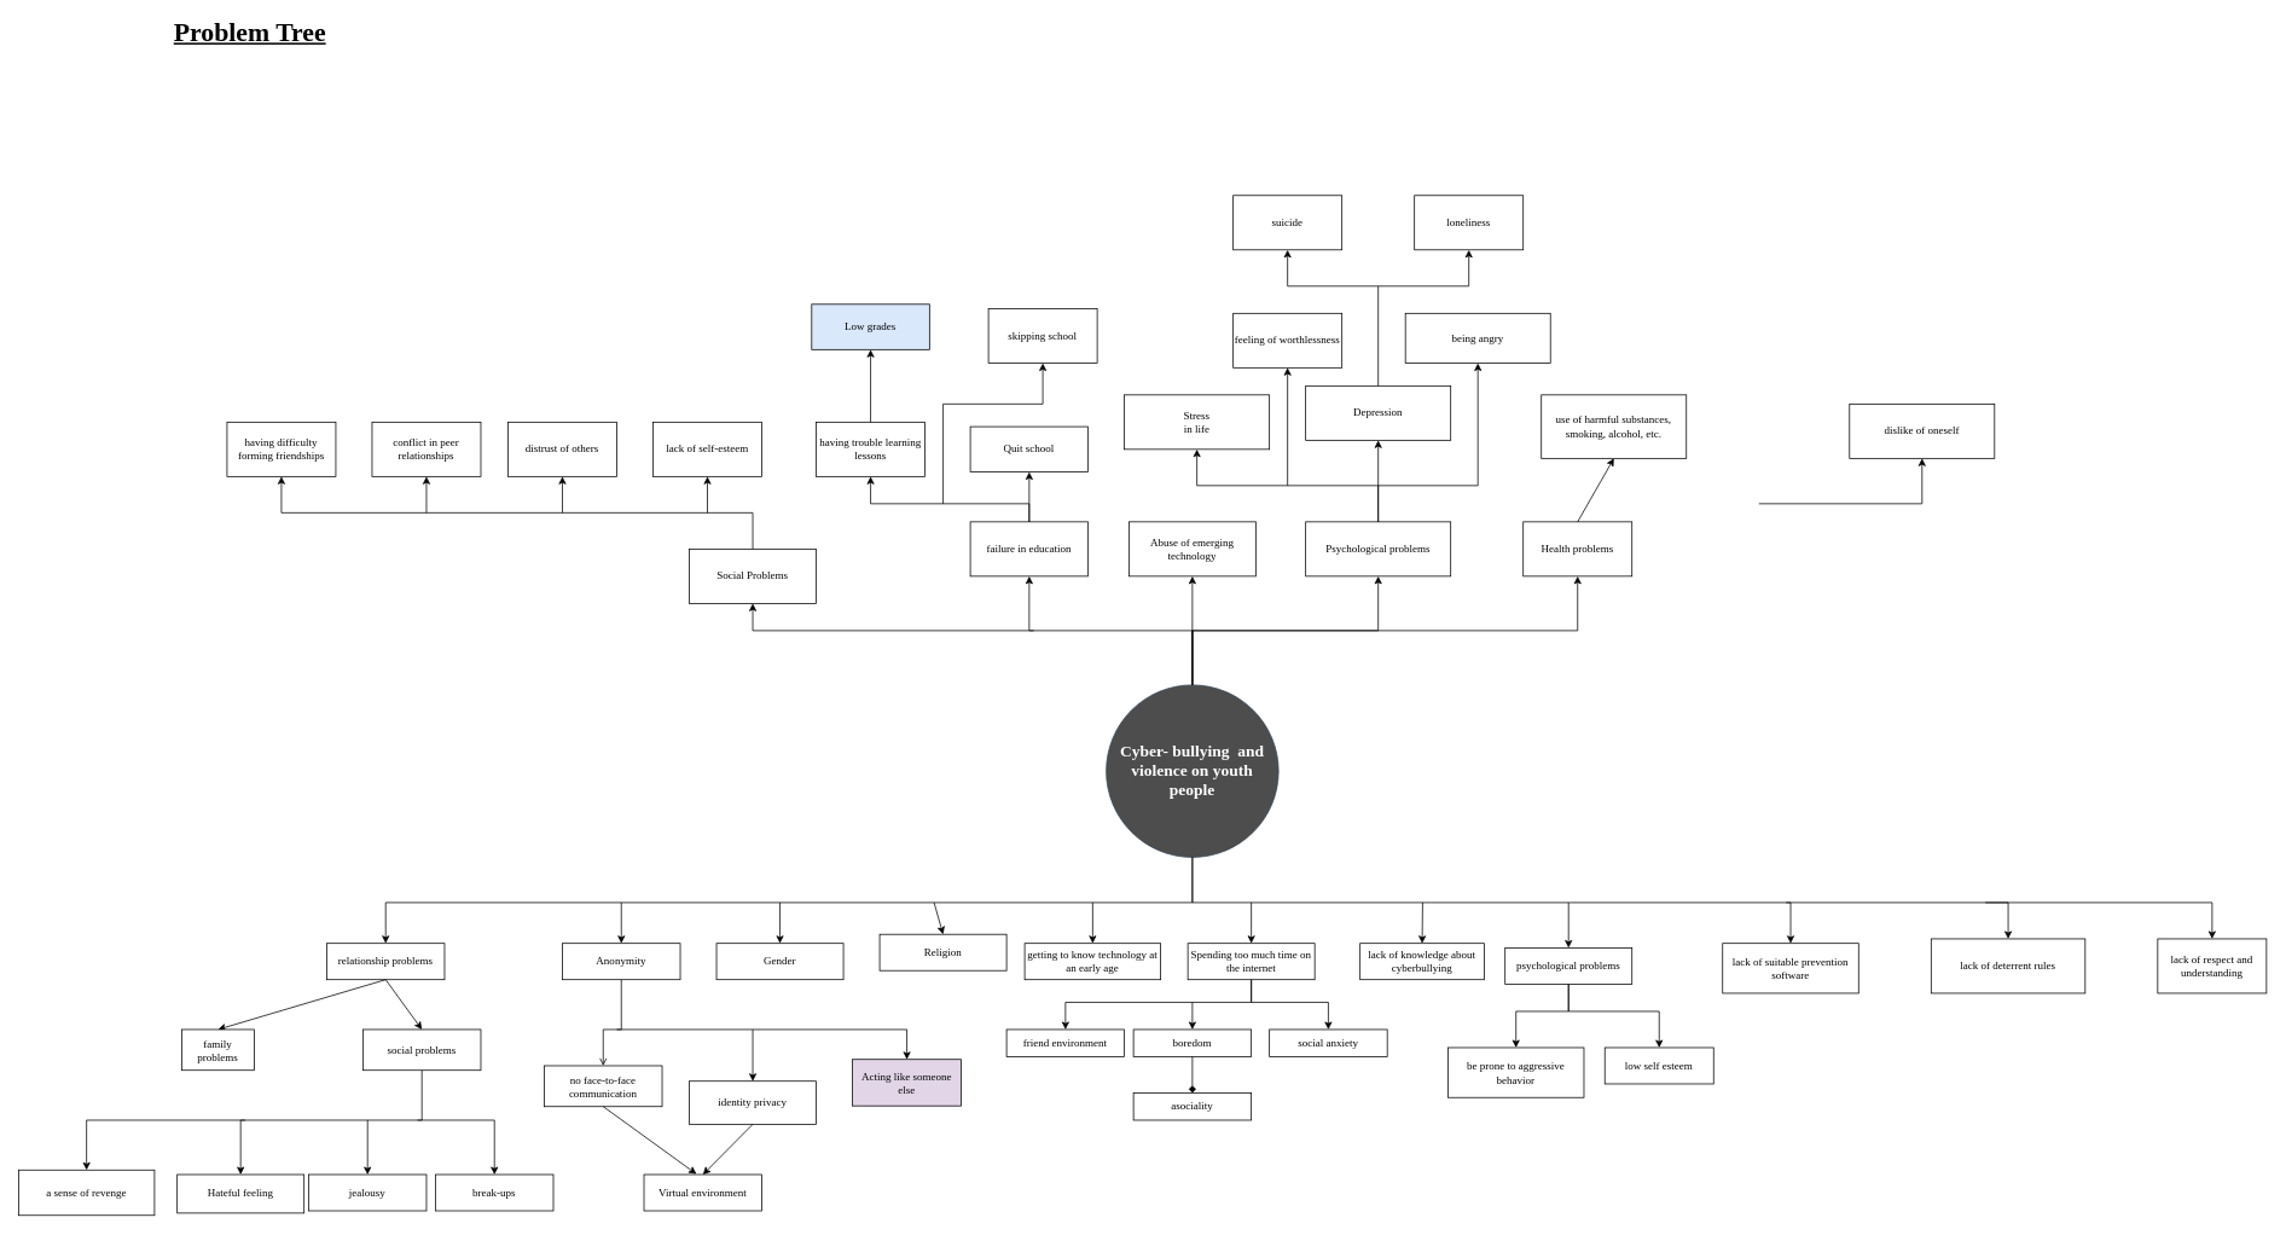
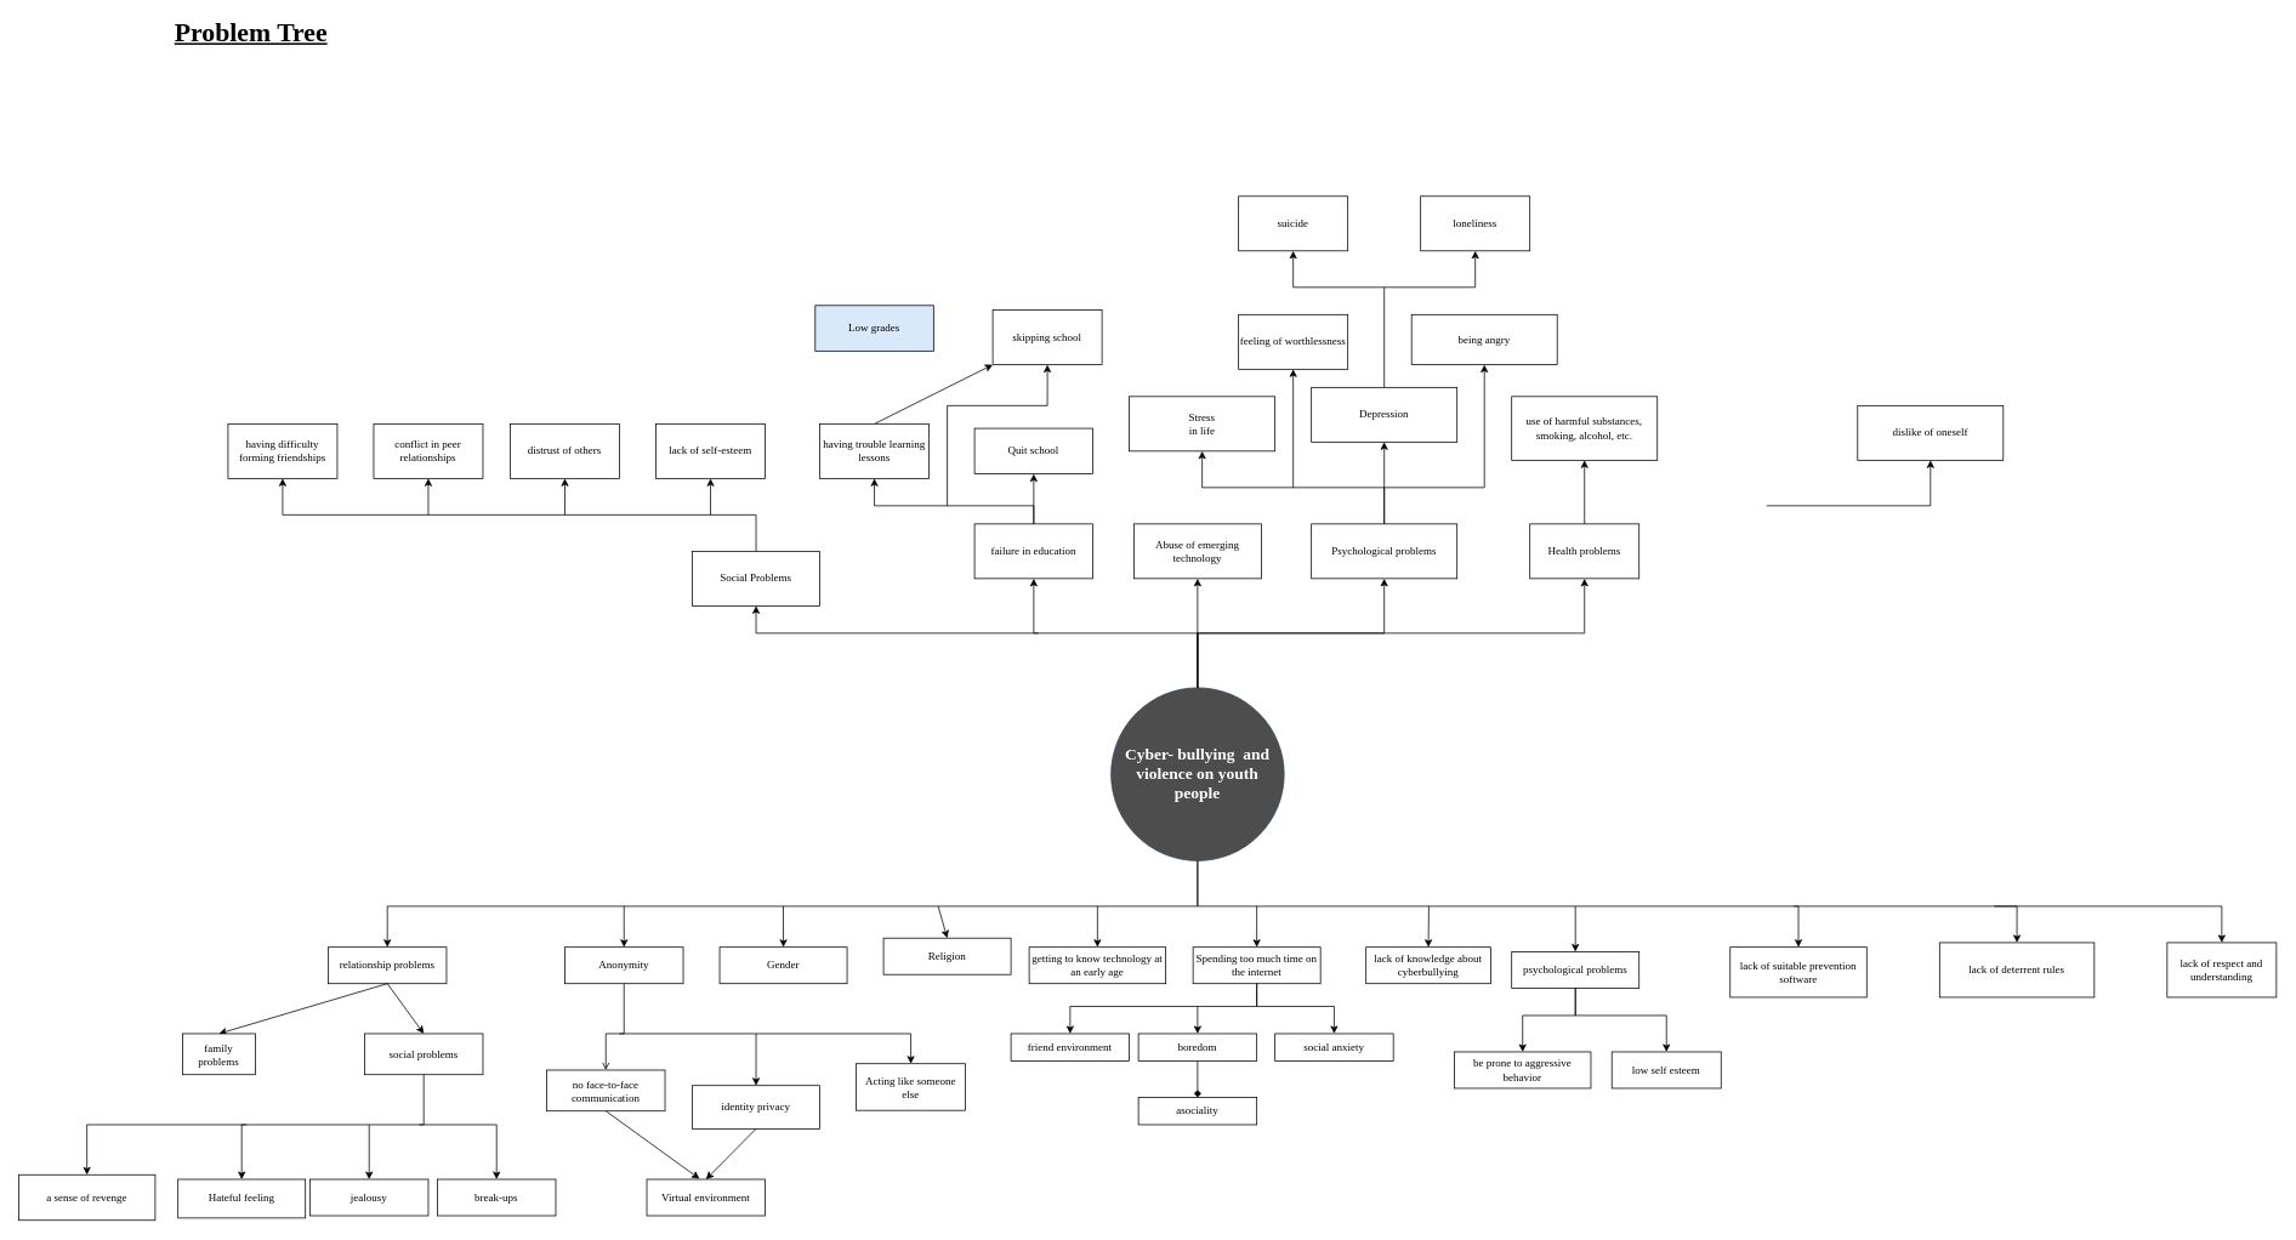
- <mxCell id="86" value="" style="endArrow=classic;html=1;rounded=0;fontFamily=Verdana;fontColor=#000000;entryX=0.5;entryY=1;entryDx=0;entryDy=0;exitX=0.5;exitY=0;exitDx=0;exitDy=0;" edge="1" parent="1" source="87" target="64"><mxGeometry width="50" height="50" relative="1" as="geometry"><mxPoint x="1040" y="575" as="sourcePoint" /><mxPoint x="1090" y="525" as="targetPoint" /></mxGeometry></mxCell>
+ <mxCell id="86" value="" style="endArrow=classic;html=1;rounded=0;fontFamily=Verdana;fontColor=#000000;exitX=0.5;exitY=0;exitDx=0;exitDy=0;" edge="1" parent="1" source="87" target="89"><mxGeometry width="50" height="50" relative="1" as="geometry"><mxPoint x="1040" y="575" as="sourcePoint" /><mxPoint x="1090" y="525" as="targetPoint" /></mxGeometry></mxCell>
- <mxCell id="57" value="use of harmful substances, smoking, alcohol, etc." style="whiteSpace=wrap;html=1;fontFamily=Verdana;fontColor=#000000;strokeColor=#000000;fillColor=#FFFFFF;" vertex="1" parent="1"><mxGeometry x="1700" y="435" width="160" height="70" as="geometry" /></mxCell>
+ <mxCell id="57" value="use of harmful substances, smoking, alcohol, etc." style="whiteSpace=wrap;html=1;fontFamily=Verdana;fontColor=#000000;strokeColor=#000000;fillColor=#FFFFFF;" vertex="1" parent="1"><mxGeometry x="1660" y="435" width="160" height="70" as="geometry" /></mxCell>
- <mxCell id="23" value="be prone to aggressive behavior" style="whiteSpace=wrap;html=1;fontFamily=Verdana;fontColor=#000000;strokeColor=#000000;fillColor=#FFFFFF;" vertex="1" parent="1"><mxGeometry x="1597" y="1155" width="150" height="55" as="geometry" /></mxCell>
+ <mxCell id="23" value="be prone to aggressive behavior" style="whiteSpace=wrap;html=1;fontFamily=Verdana;fontColor=#000000;strokeColor=#000000;fillColor=#FFFFFF;" vertex="1" parent="1"><mxGeometry x="1597" y="1155" width="150" height="40" as="geometry" /></mxCell>
- <mxCell id="75" value="Acting like someone else" style="whiteSpace=wrap;html=1;fontFamily=Verdana;fontColor=#000000;strokeColor=#000000;fillColor=#e1d5e7;" vertex="1" parent="1"><mxGeometry x="940" y="1168" width="120" height="51.25" as="geometry" /></mxCell>
+ <mxCell id="75" value="Acting like someone else" style="whiteSpace=wrap;html=1;fontFamily=Verdana;fontColor=#000000;strokeColor=#000000;fillColor=#FFFFFF;" vertex="1" parent="1"><mxGeometry x="940" y="1168" width="120" height="51.25" as="geometry" /></mxCell>
